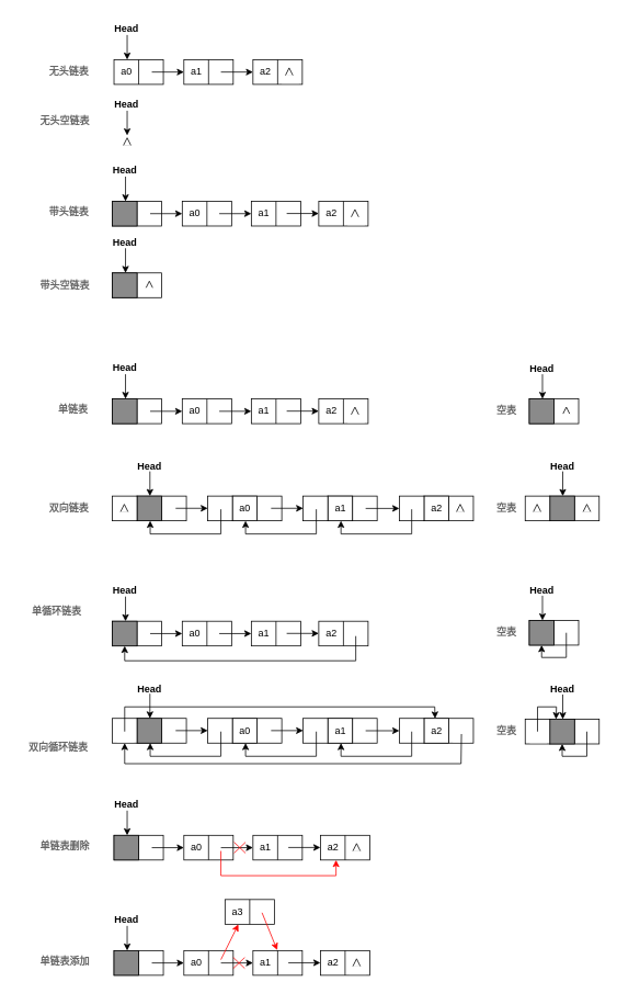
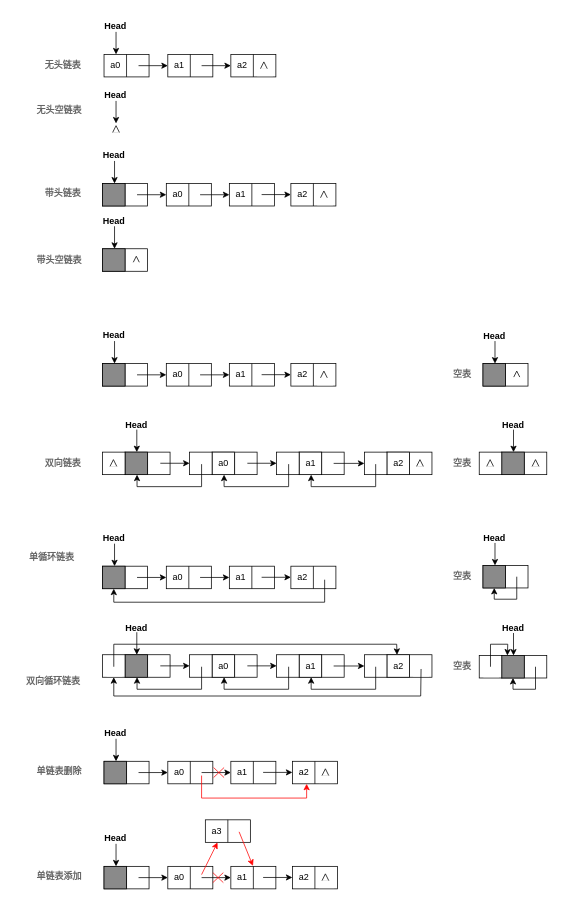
- <mxCell id="98" value="单链表" style="text;html=1;resizable=0;autosize=1;align=center;verticalAlign=middle;points=[];fillColor=none;strokeColor=none;rounded=0;fontStyle=1;fontColor=#666666;" parent="1" vertex="1"><mxGeometry x="58" y="482" width="60" height="30" as="geometry" /></mxCell>
